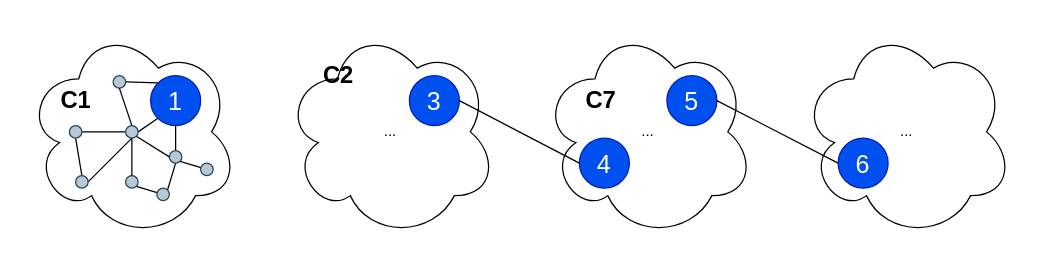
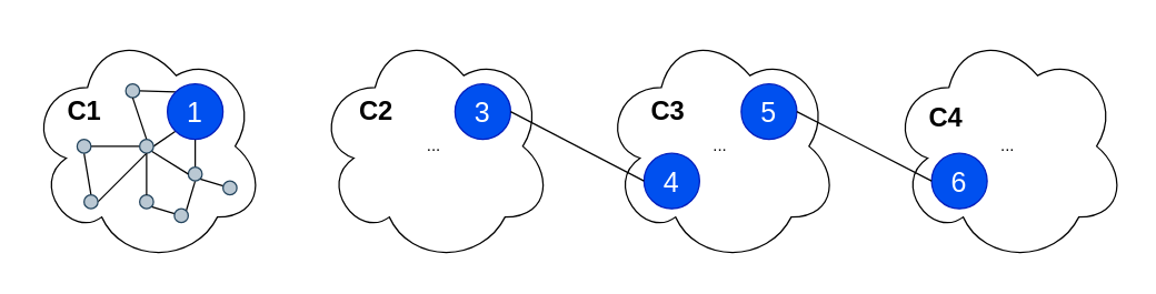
- <mxCell id="9" value="C2" style="text;html=1;align=center;verticalAlign=middle;resizable=0;points=[];autosize=1;strokeColor=none;fillColor=none;fontStyle=1;fontSize=19;" vertex="1" parent="6"><mxGeometry x="23" y="25" width="40" height="30" as="geometry" /></mxCell>
+ <mxCell id="9" value="C2" style="text;html=1;align=center;verticalAlign=middle;resizable=0;points=[];autosize=1;strokeColor=none;fillColor=none;fontStyle=1;fontSize=19;" vertex="1" parent="6"><mxGeometry x="23" y="45" width="40" height="30" as="geometry" /></mxCell>
- <mxCell id="14" value="C7" style="text;html=1;align=center;verticalAlign=middle;resizable=0;points=[];autosize=1;strokeColor=none;fillColor=none;fontStyle=1;fontSize=19;" vertex="1" parent="10"><mxGeometry x="27" y="45" width="40" height="30" as="geometry" /></mxCell>
+ <mxCell id="14" value="C3" style="text;html=1;align=center;verticalAlign=middle;resizable=0;points=[];autosize=1;strokeColor=none;fillColor=none;fontStyle=1;fontSize=19;" vertex="1" parent="10"><mxGeometry x="27" y="45" width="40" height="30" as="geometry" /></mxCell>
+ <mxCell id="5" value="C4" style="text;html=1;align=center;verticalAlign=middle;resizable=0;points=[];autosize=1;strokeColor=none;fillColor=none;fontStyle=1;fontSize=19;" vertex="1" parent="2"><mxGeometry x="20" y="50" width="40" height="30" as="geometry" /></mxCell>
